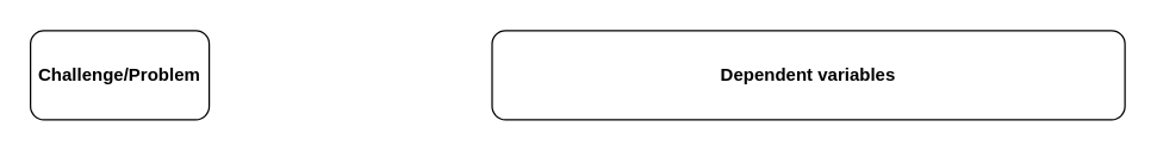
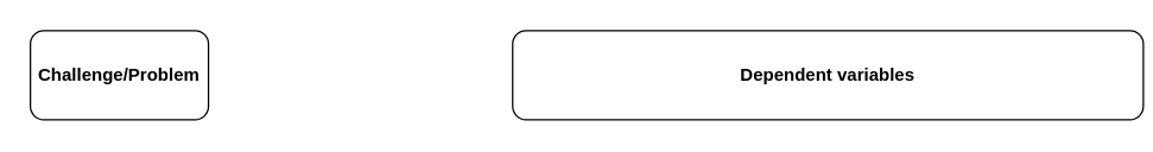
- <mxCell id="3" value="&lt;b&gt;Dependent variables&lt;/b&gt;" style="rounded=1;whiteSpace=wrap;html=1;" vertex="1" parent="1"><mxGeometry x="330" y="20" width="425" height="60" as="geometry" /></mxCell>
+ <mxCell id="3" value="&lt;b&gt;Dependent variables&lt;/b&gt;" style="rounded=1;whiteSpace=wrap;html=1;" vertex="1" parent="1"><mxGeometry x="345" y="20" width="425" height="60" as="geometry" /></mxCell>
